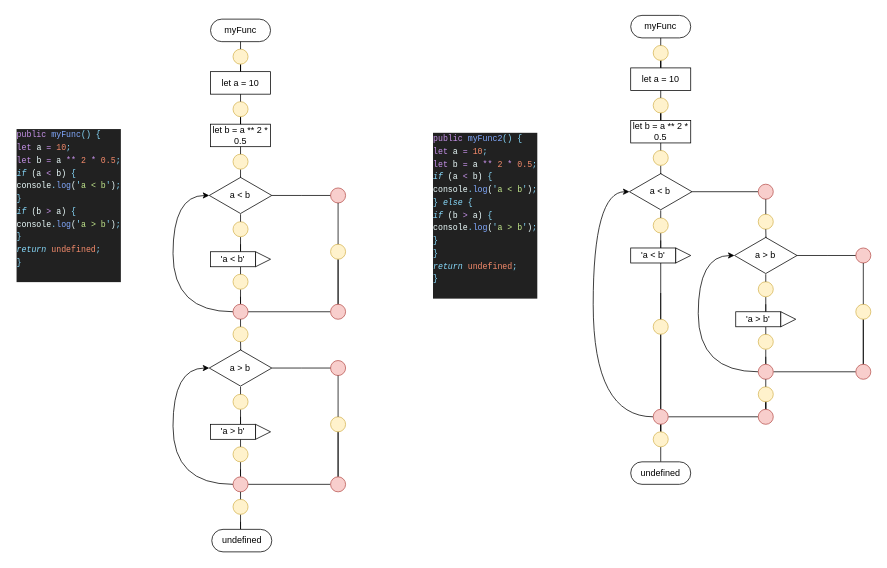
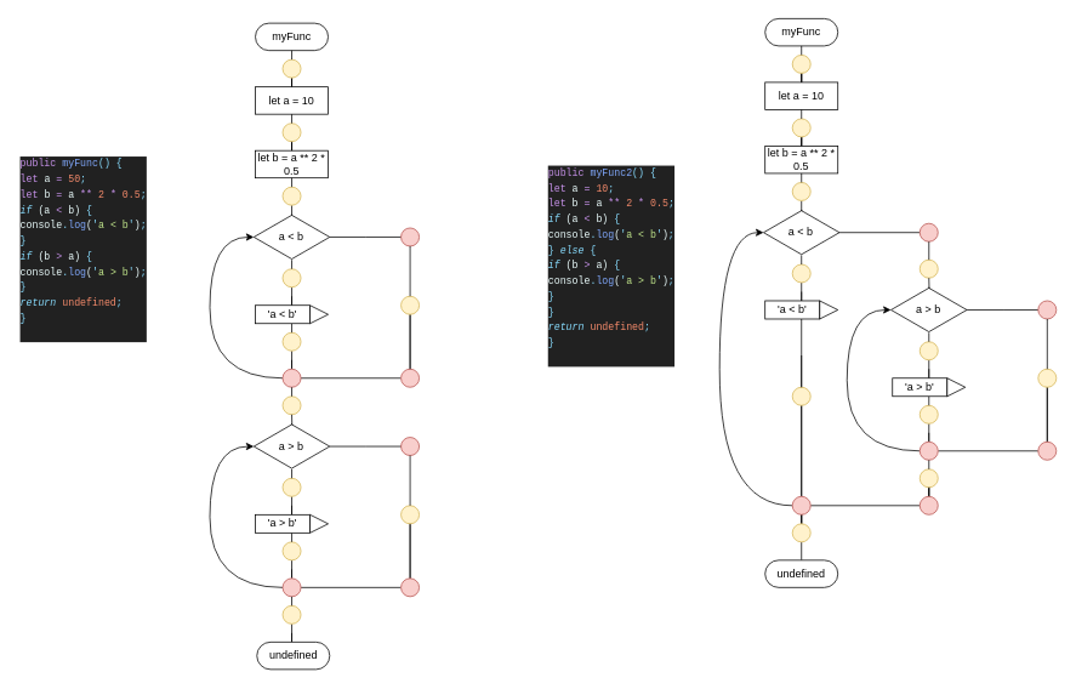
- <mxCell id="33" value="&lt;meta charset=&quot;utf-8&quot;&gt;&lt;div style=&quot;color: rgb(238, 255, 255); background-color: rgb(33, 33, 33); font-family: menlo, monaco, &amp;quot;courier new&amp;quot;, monospace; font-weight: normal; font-size: 11px; line-height: 17px;&quot;&gt;&lt;div&gt;&lt;span style=&quot;color: #eeffff&quot;&gt;    &lt;/span&gt;&lt;span style=&quot;color: #c792ea&quot;&gt;public&lt;/span&gt;&lt;span style=&quot;color: #eeffff&quot;&gt; &lt;/span&gt;&lt;span style=&quot;color: #82aaff&quot;&gt;myFunc&lt;/span&gt;&lt;span style=&quot;color: #89ddff&quot;&gt;()&lt;/span&gt;&lt;span style=&quot;color: #eeffff&quot;&gt; &lt;/span&gt;&lt;span style=&quot;color: #89ddff&quot;&gt;{&lt;/span&gt;&lt;/div&gt;&lt;div&gt;&lt;span style=&quot;color: #eeffff&quot;&gt;        &lt;/span&gt;&lt;span style=&quot;color: #c792ea&quot;&gt;let&lt;/span&gt;&lt;span style=&quot;color: #eeffff&quot;&gt; a &lt;/span&gt;&lt;span style=&quot;color: #c792ea&quot;&gt;=&lt;/span&gt;&lt;span style=&quot;color: #eeffff&quot;&gt; &lt;/span&gt;&lt;span style=&quot;color: #f78c6c&quot;&gt;10&lt;/span&gt;&lt;span style=&quot;color: #89ddff&quot;&gt;;&lt;/span&gt;&lt;/div&gt;&lt;div&gt;&lt;span style=&quot;color: #eeffff&quot;&gt;        &lt;/span&gt;&lt;span style=&quot;color: #c792ea&quot;&gt;let&lt;/span&gt;&lt;span style=&quot;color: #eeffff&quot;&gt; b &lt;/span&gt;&lt;span style=&quot;color: #c792ea&quot;&gt;=&lt;/span&gt;&lt;span style=&quot;color: #eeffff&quot;&gt; a &lt;/span&gt;&lt;span style=&quot;color: #c792ea&quot;&gt;**&lt;/span&gt;&lt;span style=&quot;color: #eeffff&quot;&gt; &lt;/span&gt;&lt;span style=&quot;color: #f78c6c&quot;&gt;2&lt;/span&gt;&lt;span style=&quot;color: #eeffff&quot;&gt; &lt;/span&gt;&lt;span style=&quot;color: #c792ea&quot;&gt;*&lt;/span&gt;&lt;span style=&quot;color: #eeffff&quot;&gt; &lt;/span&gt;&lt;span style=&quot;color: #f78c6c&quot;&gt;0.5&lt;/span&gt;&lt;span style=&quot;color: #89ddff&quot;&gt;;&lt;/span&gt;&lt;/div&gt;&lt;div&gt;&lt;span style=&quot;color: #eeffff&quot;&gt;        &lt;/span&gt;&lt;span style=&quot;color: #89ddff ; font-style: italic&quot;&gt;if&lt;/span&gt;&lt;span style=&quot;color: #eeffff&quot;&gt; (a &lt;/span&gt;&lt;span style=&quot;color: #c792ea&quot;&gt;&amp;lt;&lt;/span&gt;&lt;span style=&quot;color: #eeffff&quot;&gt; b) &lt;/span&gt;&lt;span style=&quot;color: #89ddff&quot;&gt;{&lt;/span&gt;&lt;/div&gt;&lt;div&gt;&lt;span style=&quot;color: #eeffff&quot;&gt;            console&lt;/span&gt;&lt;span style=&quot;color: #89ddff&quot;&gt;.&lt;/span&gt;&lt;span style=&quot;color: #82aaff&quot;&gt;log&lt;/span&gt;&lt;span style=&quot;color: #eeffff&quot;&gt;(&lt;/span&gt;&lt;span style=&quot;color: #89ddff&quot;&gt;'&lt;/span&gt;&lt;span style=&quot;color: #c3e88d&quot;&gt;a &amp;lt; b&lt;/span&gt;&lt;span style=&quot;color: #89ddff&quot;&gt;'&lt;/span&gt;&lt;span style=&quot;color: #eeffff&quot;&gt;)&lt;/span&gt;&lt;span style=&quot;color: #89ddff&quot;&gt;;&lt;/span&gt;&lt;span style=&quot;color: #eeffff&quot;&gt;       &lt;/span&gt;&lt;/div&gt;&lt;div&gt;&lt;span style=&quot;color: #eeffff&quot;&gt;        &lt;/span&gt;&lt;span style=&quot;color: #89ddff&quot;&gt;}&lt;/span&gt;&lt;/div&gt;&lt;div&gt;&lt;span style=&quot;color: #eeffff&quot;&gt;        &lt;/span&gt;&lt;span style=&quot;color: #89ddff ; font-style: italic&quot;&gt;if&lt;/span&gt;&lt;span style=&quot;color: #eeffff&quot;&gt; (b  &lt;/span&gt;&lt;span style=&quot;color: #c792ea&quot;&gt;&amp;gt;&lt;/span&gt;&lt;span style=&quot;color: #eeffff&quot;&gt; a) &lt;/span&gt;&lt;span style=&quot;color: #89ddff&quot;&gt;{&lt;/span&gt;&lt;/div&gt;&lt;div&gt;&lt;span style=&quot;color: #eeffff&quot;&gt;            console&lt;/span&gt;&lt;span style=&quot;color: #89ddff&quot;&gt;.&lt;/span&gt;&lt;span style=&quot;color: #82aaff&quot;&gt;log&lt;/span&gt;&lt;span style=&quot;color: #eeffff&quot;&gt;(&lt;/span&gt;&lt;span style=&quot;color: #89ddff&quot;&gt;'&lt;/span&gt;&lt;span style=&quot;color: #c3e88d&quot;&gt;a &amp;gt; b&lt;/span&gt;&lt;span style=&quot;color: #89ddff&quot;&gt;'&lt;/span&gt;&lt;span style=&quot;color: #eeffff&quot;&gt;)&lt;/span&gt;&lt;span style=&quot;color: #89ddff&quot;&gt;;&lt;/span&gt;&lt;/div&gt;&lt;div&gt;&lt;span style=&quot;color: #eeffff&quot;&gt;        &lt;/span&gt;&lt;span style=&quot;color: #89ddff&quot;&gt;}&lt;/span&gt;&lt;span style=&quot;color: #eeffff&quot;&gt; &lt;/span&gt;&lt;/div&gt;&lt;div&gt;&lt;span style=&quot;color: #eeffff&quot;&gt;        &lt;/span&gt;&lt;span style=&quot;color: #89ddff ; font-style: italic&quot;&gt;return&lt;/span&gt;&lt;span style=&quot;color: #eeffff&quot;&gt; &lt;/span&gt;&lt;span style=&quot;color: #f78c6c&quot;&gt;undefined&lt;/span&gt;&lt;span style=&quot;color: #89ddff&quot;&gt;;&lt;/span&gt;&lt;/div&gt;&lt;div&gt;&lt;span style=&quot;color: #eeffff&quot;&gt;    &lt;/span&gt;&lt;span style=&quot;color: #89ddff&quot;&gt;}&lt;/span&gt;&lt;/div&gt;&lt;br&gt;&lt;/div&gt;" style="text;whiteSpace=wrap;html=1;" vertex="1" parent="1"><mxGeometry x="20" y="165" width="160" height="220" as="geometry" /></mxCell>
+ <mxCell id="33" value="&lt;meta charset=&quot;utf-8&quot;&gt;&lt;div style=&quot;color: rgb(238, 255, 255); background-color: rgb(33, 33, 33); font-family: menlo, monaco, &amp;quot;courier new&amp;quot;, monospace; font-weight: normal; font-size: 11px; line-height: 17px;&quot;&gt;&lt;div&gt;&lt;span style=&quot;color: #eeffff&quot;&gt;    &lt;/span&gt;&lt;span style=&quot;color: #c792ea&quot;&gt;public&lt;/span&gt;&lt;span style=&quot;color: #eeffff&quot;&gt; &lt;/span&gt;&lt;span style=&quot;color: #82aaff&quot;&gt;myFunc&lt;/span&gt;&lt;span style=&quot;color: #89ddff&quot;&gt;()&lt;/span&gt;&lt;span style=&quot;color: #eeffff&quot;&gt; &lt;/span&gt;&lt;span style=&quot;color: #89ddff&quot;&gt;{&lt;/span&gt;&lt;/div&gt;&lt;div&gt;&lt;span style=&quot;color: #eeffff&quot;&gt;        &lt;/span&gt;&lt;span style=&quot;color: #c792ea&quot;&gt;let&lt;/span&gt;&lt;span style=&quot;color: #eeffff&quot;&gt; a &lt;/span&gt;&lt;span style=&quot;color: #c792ea&quot;&gt;=&lt;/span&gt;&lt;span style=&quot;color: #eeffff&quot;&gt; &lt;/span&gt;&lt;span style=&quot;color: #f78c6c&quot;&gt;50&lt;/span&gt;&lt;span style=&quot;color: #89ddff&quot;&gt;;&lt;/span&gt;&lt;/div&gt;&lt;div&gt;&lt;span style=&quot;color: #eeffff&quot;&gt;        &lt;/span&gt;&lt;span style=&quot;color: #c792ea&quot;&gt;let&lt;/span&gt;&lt;span style=&quot;color: #eeffff&quot;&gt; b &lt;/span&gt;&lt;span style=&quot;color: #c792ea&quot;&gt;=&lt;/span&gt;&lt;span style=&quot;color: #eeffff&quot;&gt; a &lt;/span&gt;&lt;span style=&quot;color: #c792ea&quot;&gt;**&lt;/span&gt;&lt;span style=&quot;color: #eeffff&quot;&gt; &lt;/span&gt;&lt;span style=&quot;color: #f78c6c&quot;&gt;2&lt;/span&gt;&lt;span style=&quot;color: #eeffff&quot;&gt; &lt;/span&gt;&lt;span style=&quot;color: #c792ea&quot;&gt;*&lt;/span&gt;&lt;span style=&quot;color: #eeffff&quot;&gt; &lt;/span&gt;&lt;span style=&quot;color: #f78c6c&quot;&gt;0.5&lt;/span&gt;&lt;span style=&quot;color: #89ddff&quot;&gt;;&lt;/span&gt;&lt;/div&gt;&lt;div&gt;&lt;span style=&quot;color: #eeffff&quot;&gt;        &lt;/span&gt;&lt;span style=&quot;color: #89ddff ; font-style: italic&quot;&gt;if&lt;/span&gt;&lt;span style=&quot;color: #eeffff&quot;&gt; (a &lt;/span&gt;&lt;span style=&quot;color: #c792ea&quot;&gt;&amp;lt;&lt;/span&gt;&lt;span style=&quot;color: #eeffff&quot;&gt; b) &lt;/span&gt;&lt;span style=&quot;color: #89ddff&quot;&gt;{&lt;/span&gt;&lt;/div&gt;&lt;div&gt;&lt;span style=&quot;color: #eeffff&quot;&gt;            console&lt;/span&gt;&lt;span style=&quot;color: #89ddff&quot;&gt;.&lt;/span&gt;&lt;span style=&quot;color: #82aaff&quot;&gt;log&lt;/span&gt;&lt;span style=&quot;color: #eeffff&quot;&gt;(&lt;/span&gt;&lt;span style=&quot;color: #89ddff&quot;&gt;'&lt;/span&gt;&lt;span style=&quot;color: #c3e88d&quot;&gt;a &amp;lt; b&lt;/span&gt;&lt;span style=&quot;color: #89ddff&quot;&gt;'&lt;/span&gt;&lt;span style=&quot;color: #eeffff&quot;&gt;)&lt;/span&gt;&lt;span style=&quot;color: #89ddff&quot;&gt;;&lt;/span&gt;&lt;span style=&quot;color: #eeffff&quot;&gt;       &lt;/span&gt;&lt;/div&gt;&lt;div&gt;&lt;span style=&quot;color: #eeffff&quot;&gt;        &lt;/span&gt;&lt;span style=&quot;color: #89ddff&quot;&gt;}&lt;/span&gt;&lt;/div&gt;&lt;div&gt;&lt;span style=&quot;color: #eeffff&quot;&gt;        &lt;/span&gt;&lt;span style=&quot;color: #89ddff ; font-style: italic&quot;&gt;if&lt;/span&gt;&lt;span style=&quot;color: #eeffff&quot;&gt; (b  &lt;/span&gt;&lt;span style=&quot;color: #c792ea&quot;&gt;&amp;gt;&lt;/span&gt;&lt;span style=&quot;color: #eeffff&quot;&gt; a) &lt;/span&gt;&lt;span style=&quot;color: #89ddff&quot;&gt;{&lt;/span&gt;&lt;/div&gt;&lt;div&gt;&lt;span style=&quot;color: #eeffff&quot;&gt;            console&lt;/span&gt;&lt;span style=&quot;color: #89ddff&quot;&gt;.&lt;/span&gt;&lt;span style=&quot;color: #82aaff&quot;&gt;log&lt;/span&gt;&lt;span style=&quot;color: #eeffff&quot;&gt;(&lt;/span&gt;&lt;span style=&quot;color: #89ddff&quot;&gt;'&lt;/span&gt;&lt;span style=&quot;color: #c3e88d&quot;&gt;a &amp;gt; b&lt;/span&gt;&lt;span style=&quot;color: #89ddff&quot;&gt;'&lt;/span&gt;&lt;span style=&quot;color: #eeffff&quot;&gt;)&lt;/span&gt;&lt;span style=&quot;color: #89ddff&quot;&gt;;&lt;/span&gt;&lt;/div&gt;&lt;div&gt;&lt;span style=&quot;color: #eeffff&quot;&gt;        &lt;/span&gt;&lt;span style=&quot;color: #89ddff&quot;&gt;}&lt;/span&gt;&lt;span style=&quot;color: #eeffff&quot;&gt; &lt;/span&gt;&lt;/div&gt;&lt;div&gt;&lt;span style=&quot;color: #eeffff&quot;&gt;        &lt;/span&gt;&lt;span style=&quot;color: #89ddff ; font-style: italic&quot;&gt;return&lt;/span&gt;&lt;span style=&quot;color: #eeffff&quot;&gt; &lt;/span&gt;&lt;span style=&quot;color: #f78c6c&quot;&gt;undefined&lt;/span&gt;&lt;span style=&quot;color: #89ddff&quot;&gt;;&lt;/span&gt;&lt;/div&gt;&lt;div&gt;&lt;span style=&quot;color: #eeffff&quot;&gt;    &lt;/span&gt;&lt;span style=&quot;color: #89ddff&quot;&gt;}&lt;/span&gt;&lt;/div&gt;&lt;br&gt;&lt;/div&gt;" style="text;whiteSpace=wrap;html=1;" vertex="1" parent="1"><mxGeometry x="20" y="165" width="160" height="220" as="geometry" /></mxCell>
- <mxCell id="59" value="&lt;meta charset=&quot;utf-8&quot;&gt;&lt;div style=&quot;color: rgb(238, 255, 255); background-color: rgb(33, 33, 33); font-family: menlo, monaco, &amp;quot;courier new&amp;quot;, monospace; font-weight: normal; font-size: 11px; line-height: 17px;&quot;&gt;&lt;div&gt;&lt;span style=&quot;color: #eeffff&quot;&gt;    &lt;/span&gt;&lt;span style=&quot;color: #c792ea&quot;&gt;public&lt;/span&gt;&lt;span style=&quot;color: #eeffff&quot;&gt; &lt;/span&gt;&lt;span style=&quot;color: #82aaff&quot;&gt;myFunc2&lt;/span&gt;&lt;span style=&quot;color: #89ddff&quot;&gt;()&lt;/span&gt;&lt;span style=&quot;color: #eeffff&quot;&gt; &lt;/span&gt;&lt;span style=&quot;color: #89ddff&quot;&gt;{&lt;/span&gt;&lt;/div&gt;&lt;div&gt;&lt;span style=&quot;color: #eeffff&quot;&gt;        &lt;/span&gt;&lt;span style=&quot;color: #c792ea&quot;&gt;let&lt;/span&gt;&lt;span style=&quot;color: #eeffff&quot;&gt; a &lt;/span&gt;&lt;span style=&quot;color: #c792ea&quot;&gt;=&lt;/span&gt;&lt;span style=&quot;color: #eeffff&quot;&gt; &lt;/span&gt;&lt;span style=&quot;color: #f78c6c&quot;&gt;10&lt;/span&gt;&lt;span style=&quot;color: #89ddff&quot;&gt;;&lt;/span&gt;&lt;/div&gt;&lt;div&gt;&lt;span style=&quot;color: #eeffff&quot;&gt;        &lt;/span&gt;&lt;span style=&quot;color: #c792ea&quot;&gt;let&lt;/span&gt;&lt;span style=&quot;color: #eeffff&quot;&gt; b &lt;/span&gt;&lt;span style=&quot;color: #c792ea&quot;&gt;=&lt;/span&gt;&lt;span style=&quot;color: #eeffff&quot;&gt; a &lt;/span&gt;&lt;span style=&quot;color: #c792ea&quot;&gt;**&lt;/span&gt;&lt;span style=&quot;color: #eeffff&quot;&gt; &lt;/span&gt;&lt;span style=&quot;color: #f78c6c&quot;&gt;2&lt;/span&gt;&lt;span style=&quot;color: #eeffff&quot;&gt; &lt;/span&gt;&lt;span style=&quot;color: #c792ea&quot;&gt;*&lt;/span&gt;&lt;span style=&quot;color: #eeffff&quot;&gt; &lt;/span&gt;&lt;span style=&quot;color: #f78c6c&quot;&gt;0.5&lt;/span&gt;&lt;span style=&quot;color: #89ddff&quot;&gt;;&lt;/span&gt;&lt;/div&gt;&lt;div&gt;&lt;span style=&quot;color: #eeffff&quot;&gt;        &lt;/span&gt;&lt;span style=&quot;color: #89ddff ; font-style: italic&quot;&gt;if&lt;/span&gt;&lt;span style=&quot;color: #eeffff&quot;&gt; (a &lt;/span&gt;&lt;span style=&quot;color: #c792ea&quot;&gt;&amp;lt;&lt;/span&gt;&lt;span style=&quot;color: #eeffff&quot;&gt; b) &lt;/span&gt;&lt;span style=&quot;color: #89ddff&quot;&gt;{&lt;/span&gt;&lt;/div&gt;&lt;div&gt;&lt;span style=&quot;color: #eeffff&quot;&gt;            console&lt;/span&gt;&lt;span style=&quot;color: #89ddff&quot;&gt;.&lt;/span&gt;&lt;span style=&quot;color: #82aaff&quot;&gt;log&lt;/span&gt;&lt;span style=&quot;color: #eeffff&quot;&gt;(&lt;/span&gt;&lt;span style=&quot;color: #89ddff&quot;&gt;'&lt;/span&gt;&lt;span style=&quot;color: #c3e88d&quot;&gt;a &amp;lt; b&lt;/span&gt;&lt;span style=&quot;color: #89ddff&quot;&gt;'&lt;/span&gt;&lt;span style=&quot;color: #eeffff&quot;&gt;)&lt;/span&gt;&lt;span style=&quot;color: #89ddff&quot;&gt;;&lt;/span&gt;&lt;span style=&quot;color: #eeffff&quot;&gt;      &lt;/span&gt;&lt;/div&gt;&lt;div&gt;&lt;span style=&quot;color: #eeffff&quot;&gt;        &lt;/span&gt;&lt;span style=&quot;color: #89ddff&quot;&gt;}&lt;/span&gt;&lt;span style=&quot;color: #eeffff&quot;&gt; &lt;/span&gt;&lt;span style=&quot;color: #89ddff ; font-style: italic&quot;&gt;else&lt;/span&gt;&lt;span style=&quot;color: #eeffff&quot;&gt; &lt;/span&gt;&lt;span style=&quot;color: #89ddff&quot;&gt;{&lt;/span&gt;&lt;/div&gt;&lt;div&gt;&lt;span style=&quot;color: #eeffff&quot;&gt;            &lt;/span&gt;&lt;span style=&quot;color: #89ddff ; font-style: italic&quot;&gt;if&lt;/span&gt;&lt;span style=&quot;color: #eeffff&quot;&gt; (b  &lt;/span&gt;&lt;span style=&quot;color: #c792ea&quot;&gt;&amp;gt;&lt;/span&gt;&lt;span style=&quot;color: #eeffff&quot;&gt; a) &lt;/span&gt;&lt;span style=&quot;color: #89ddff&quot;&gt;{&lt;/span&gt;&lt;/div&gt;&lt;div&gt;&lt;span style=&quot;color: #eeffff&quot;&gt;                console&lt;/span&gt;&lt;span style=&quot;color: #89ddff&quot;&gt;.&lt;/span&gt;&lt;span style=&quot;color: #82aaff&quot;&gt;log&lt;/span&gt;&lt;span style=&quot;color: #eeffff&quot;&gt;(&lt;/span&gt;&lt;span style=&quot;color: #89ddff&quot;&gt;'&lt;/span&gt;&lt;span style=&quot;color: #c3e88d&quot;&gt;a &amp;gt; b&lt;/span&gt;&lt;span style=&quot;color: #89ddff&quot;&gt;'&lt;/span&gt;&lt;span style=&quot;color: #eeffff&quot;&gt;)&lt;/span&gt;&lt;span style=&quot;color: #89ddff&quot;&gt;;&lt;/span&gt;&lt;/div&gt;&lt;div&gt;&lt;span style=&quot;color: #eeffff&quot;&gt;            &lt;/span&gt;&lt;span style=&quot;color: #89ddff&quot;&gt;}&lt;/span&gt;&lt;span style=&quot;color: #eeffff&quot;&gt;  &lt;/span&gt;&lt;/div&gt;&lt;div&gt;&lt;span style=&quot;color: #eeffff&quot;&gt;        &lt;/span&gt;&lt;span style=&quot;color: #89ddff&quot;&gt;}&lt;/span&gt;&lt;/div&gt;&lt;div&gt;&lt;span style=&quot;color: #eeffff&quot;&gt;        &lt;/span&gt;&lt;span style=&quot;color: #89ddff ; font-style: italic&quot;&gt;return&lt;/span&gt;&lt;span style=&quot;color: #eeffff&quot;&gt; &lt;/span&gt;&lt;span style=&quot;color: #f78c6c&quot;&gt;undefined&lt;/span&gt;&lt;span style=&quot;color: #89ddff&quot;&gt;;&lt;/span&gt;&lt;/div&gt;&lt;div&gt;&lt;span style=&quot;color: #eeffff&quot;&gt;    &lt;/span&gt;&lt;span style=&quot;color: #89ddff&quot;&gt;}&lt;/span&gt;&lt;/div&gt;&lt;br&gt;&lt;/div&gt;" style="text;whiteSpace=wrap;html=1;" vertex="1" parent="1"><mxGeometry x="575" y="170" width="160" height="240" as="geometry" /></mxCell>
+ <mxCell id="59" value="&lt;meta charset=&quot;utf-8&quot;&gt;&lt;div style=&quot;color: rgb(238, 255, 255); background-color: rgb(33, 33, 33); font-family: menlo, monaco, &amp;quot;courier new&amp;quot;, monospace; font-weight: normal; font-size: 11px; line-height: 17px;&quot;&gt;&lt;div&gt;&lt;span style=&quot;color: #eeffff&quot;&gt;    &lt;/span&gt;&lt;span style=&quot;color: #c792ea&quot;&gt;public&lt;/span&gt;&lt;span style=&quot;color: #eeffff&quot;&gt; &lt;/span&gt;&lt;span style=&quot;color: #82aaff&quot;&gt;myFunc2&lt;/span&gt;&lt;span style=&quot;color: #89ddff&quot;&gt;()&lt;/span&gt;&lt;span style=&quot;color: #eeffff&quot;&gt; &lt;/span&gt;&lt;span style=&quot;color: #89ddff&quot;&gt;{&lt;/span&gt;&lt;/div&gt;&lt;div&gt;&lt;span style=&quot;color: #eeffff&quot;&gt;        &lt;/span&gt;&lt;span style=&quot;color: #c792ea&quot;&gt;let&lt;/span&gt;&lt;span style=&quot;color: #eeffff&quot;&gt; a &lt;/span&gt;&lt;span style=&quot;color: #c792ea&quot;&gt;=&lt;/span&gt;&lt;span style=&quot;color: #eeffff&quot;&gt; &lt;/span&gt;&lt;span style=&quot;color: #f78c6c&quot;&gt;10&lt;/span&gt;&lt;span style=&quot;color: #89ddff&quot;&gt;;&lt;/span&gt;&lt;/div&gt;&lt;div&gt;&lt;span style=&quot;color: #eeffff&quot;&gt;        &lt;/span&gt;&lt;span style=&quot;color: #c792ea&quot;&gt;let&lt;/span&gt;&lt;span style=&quot;color: #eeffff&quot;&gt; b &lt;/span&gt;&lt;span style=&quot;color: #c792ea&quot;&gt;=&lt;/span&gt;&lt;span style=&quot;color: #eeffff&quot;&gt; a &lt;/span&gt;&lt;span style=&quot;color: #c792ea&quot;&gt;**&lt;/span&gt;&lt;span style=&quot;color: #eeffff&quot;&gt; &lt;/span&gt;&lt;span style=&quot;color: #f78c6c&quot;&gt;2&lt;/span&gt;&lt;span style=&quot;color: #eeffff&quot;&gt; &lt;/span&gt;&lt;span style=&quot;color: #c792ea&quot;&gt;*&lt;/span&gt;&lt;span style=&quot;color: #eeffff&quot;&gt; &lt;/span&gt;&lt;span style=&quot;color: #f78c6c&quot;&gt;0.5&lt;/span&gt;&lt;span style=&quot;color: #89ddff&quot;&gt;;&lt;/span&gt;&lt;/div&gt;&lt;div&gt;&lt;span style=&quot;color: #eeffff&quot;&gt;        &lt;/span&gt;&lt;span style=&quot;color: #89ddff ; font-style: italic&quot;&gt;if&lt;/span&gt;&lt;span style=&quot;color: #eeffff&quot;&gt; (a &lt;/span&gt;&lt;span style=&quot;color: #c792ea&quot;&gt;&amp;lt;&lt;/span&gt;&lt;span style=&quot;color: #eeffff&quot;&gt; b) &lt;/span&gt;&lt;span style=&quot;color: #89ddff&quot;&gt;{&lt;/span&gt;&lt;/div&gt;&lt;div&gt;&lt;span style=&quot;color: #eeffff&quot;&gt;            console&lt;/span&gt;&lt;span style=&quot;color: #89ddff&quot;&gt;.&lt;/span&gt;&lt;span style=&quot;color: #82aaff&quot;&gt;log&lt;/span&gt;&lt;span style=&quot;color: #eeffff&quot;&gt;(&lt;/span&gt;&lt;span style=&quot;color: #89ddff&quot;&gt;'&lt;/span&gt;&lt;span style=&quot;color: #c3e88d&quot;&gt;a &amp;lt; b&lt;/span&gt;&lt;span style=&quot;color: #89ddff&quot;&gt;'&lt;/span&gt;&lt;span style=&quot;color: #eeffff&quot;&gt;)&lt;/span&gt;&lt;span style=&quot;color: #89ddff&quot;&gt;;&lt;/span&gt;&lt;span style=&quot;color: #eeffff&quot;&gt;      &lt;/span&gt;&lt;/div&gt;&lt;div&gt;&lt;span style=&quot;color: #eeffff&quot;&gt;        &lt;/span&gt;&lt;span style=&quot;color: #89ddff&quot;&gt;}&lt;/span&gt;&lt;span style=&quot;color: #eeffff&quot;&gt; &lt;/span&gt;&lt;span style=&quot;color: #89ddff ; font-style: italic&quot;&gt;else&lt;/span&gt;&lt;span style=&quot;color: #eeffff&quot;&gt; &lt;/span&gt;&lt;span style=&quot;color: #89ddff&quot;&gt;{&lt;/span&gt;&lt;/div&gt;&lt;div&gt;&lt;span style=&quot;color: #eeffff&quot;&gt;            &lt;/span&gt;&lt;span style=&quot;color: #89ddff ; font-style: italic&quot;&gt;if&lt;/span&gt;&lt;span style=&quot;color: #eeffff&quot;&gt; (b  &lt;/span&gt;&lt;span style=&quot;color: #c792ea&quot;&gt;&amp;gt;&lt;/span&gt;&lt;span style=&quot;color: #eeffff&quot;&gt; a) &lt;/span&gt;&lt;span style=&quot;color: #89ddff&quot;&gt;{&lt;/span&gt;&lt;/div&gt;&lt;div&gt;&lt;span style=&quot;color: #eeffff&quot;&gt;                console&lt;/span&gt;&lt;span style=&quot;color: #89ddff&quot;&gt;.&lt;/span&gt;&lt;span style=&quot;color: #82aaff&quot;&gt;log&lt;/span&gt;&lt;span style=&quot;color: #eeffff&quot;&gt;(&lt;/span&gt;&lt;span style=&quot;color: #89ddff&quot;&gt;'&lt;/span&gt;&lt;span style=&quot;color: #c3e88d&quot;&gt;a &amp;gt; b&lt;/span&gt;&lt;span style=&quot;color: #89ddff&quot;&gt;'&lt;/span&gt;&lt;span style=&quot;color: #eeffff&quot;&gt;)&lt;/span&gt;&lt;span style=&quot;color: #89ddff&quot;&gt;;&lt;/span&gt;&lt;/div&gt;&lt;div&gt;&lt;span style=&quot;color: #eeffff&quot;&gt;            &lt;/span&gt;&lt;span style=&quot;color: #89ddff&quot;&gt;}&lt;/span&gt;&lt;span style=&quot;color: #eeffff&quot;&gt;  &lt;/span&gt;&lt;/div&gt;&lt;div&gt;&lt;span style=&quot;color: #eeffff&quot;&gt;        &lt;/span&gt;&lt;span style=&quot;color: #89ddff&quot;&gt;}&lt;/span&gt;&lt;/div&gt;&lt;div&gt;&lt;span style=&quot;color: #eeffff&quot;&gt;        &lt;/span&gt;&lt;span style=&quot;color: #89ddff ; font-style: italic&quot;&gt;return&lt;/span&gt;&lt;span style=&quot;color: #eeffff&quot;&gt; &lt;/span&gt;&lt;span style=&quot;color: #f78c6c&quot;&gt;undefined&lt;/span&gt;&lt;span style=&quot;color: #89ddff&quot;&gt;;&lt;/span&gt;&lt;/div&gt;&lt;div&gt;&lt;span style=&quot;color: #eeffff&quot;&gt;    &lt;/span&gt;&lt;span style=&quot;color: #89ddff&quot;&gt;}&lt;/span&gt;&lt;/div&gt;&lt;br&gt;&lt;/div&gt;" style="text;whiteSpace=wrap;html=1;" vertex="1" parent="1"><mxGeometry x="600" y="175" width="160" height="240" as="geometry" /></mxCell>
